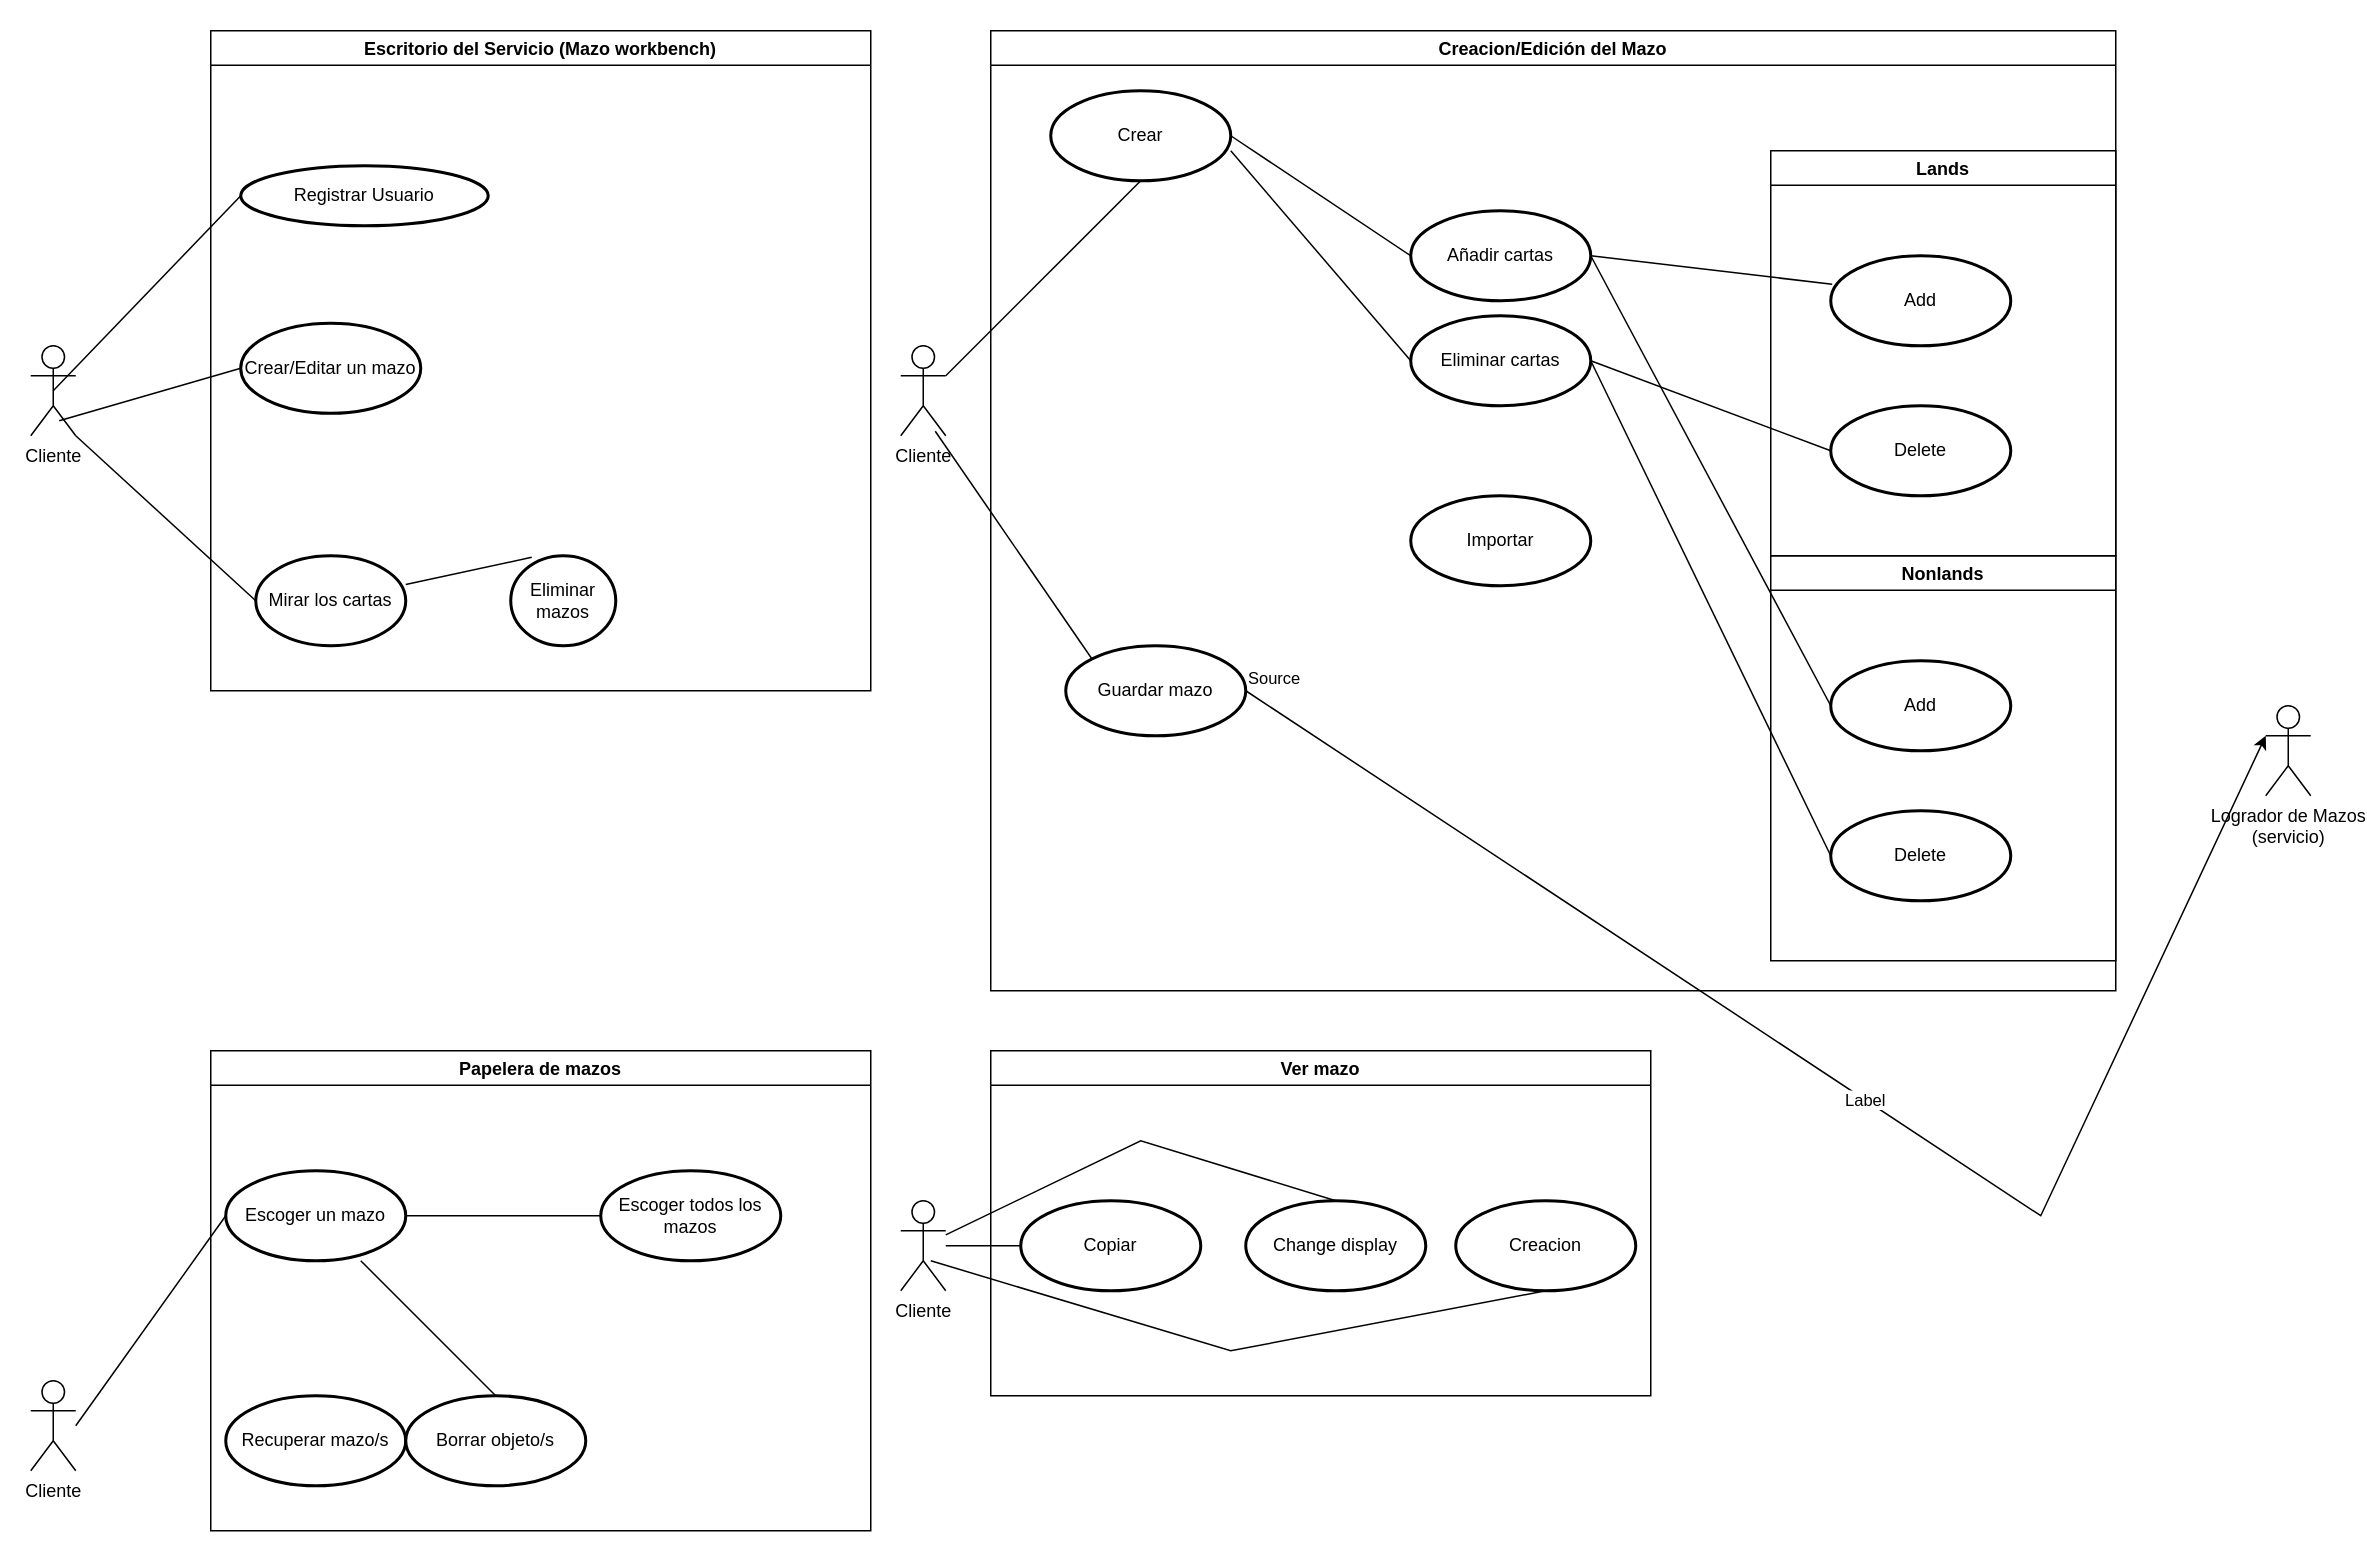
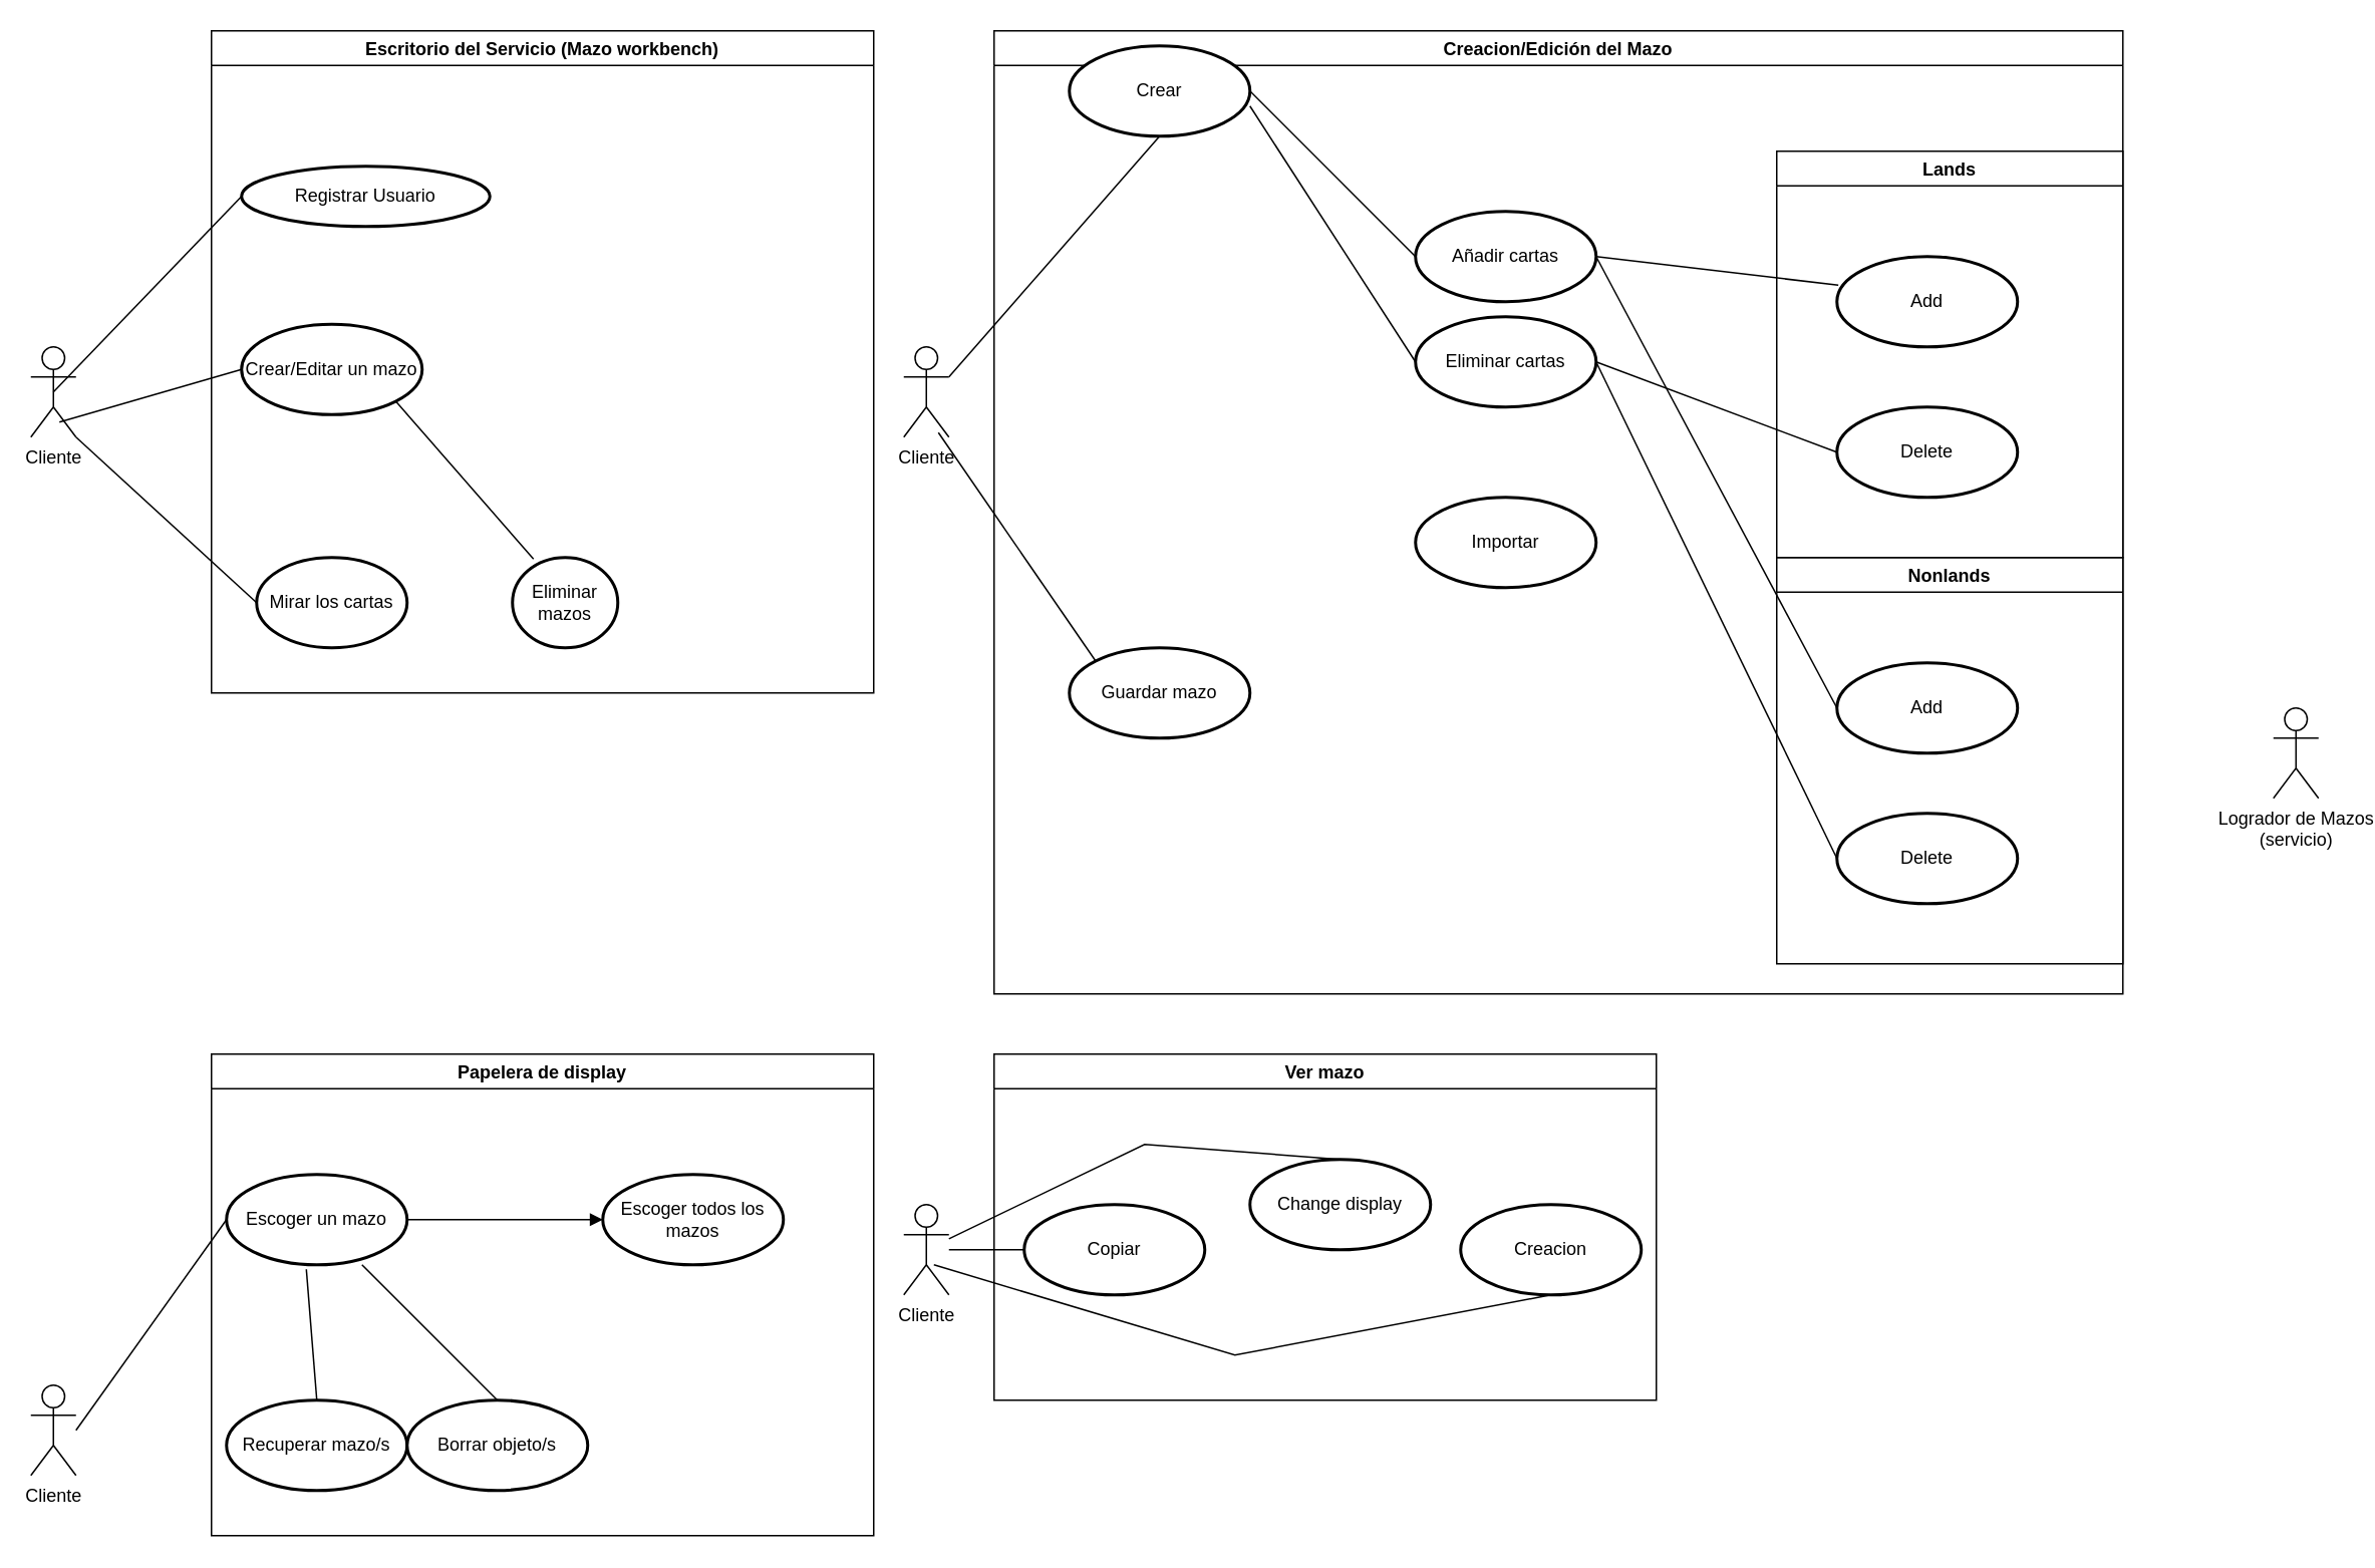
- <mxCell id="20" value="Crear" style="strokeWidth=2;html=1;shape=mxgraph.flowchart.start_1;whiteSpace=wrap;" parent="18" vertex="1"><mxGeometry x="40" y="40" width="120" height="60" as="geometry" /></mxCell>
+ <mxCell id="20" value="Crear" style="strokeWidth=2;html=1;shape=mxgraph.flowchart.start_1;whiteSpace=wrap;" parent="18" vertex="1"><mxGeometry x="50" y="10" width="120" height="60" as="geometry" /></mxCell>
- <mxCell id="17" value="" style="endArrow=none;html=1;rounded=0;exitX=0.2;exitY=0.017;exitDx=0;exitDy=0;exitPerimeter=0;" edge="1" parent="12" source="15" target="16"><mxGeometry width="50" height="50" relative="1" as="geometry"><mxPoint x="230" y="350" as="sourcePoint" /><mxPoint x="280" y="300" as="targetPoint" /></mxGeometry></mxCell>
+ <mxCell id="17" value="" style="endArrow=none;html=1;rounded=0;entryX=0.855;entryY=0.855;entryDx=0;entryDy=0;entryPerimeter=0;exitX=0.2;exitY=0.017;exitDx=0;exitDy=0;exitPerimeter=0;" edge="1" parent="12" source="15" target="14"><mxGeometry width="50" height="50" relative="1" as="geometry"><mxPoint x="230" y="350" as="sourcePoint" /><mxPoint x="280" y="300" as="targetPoint" /></mxGeometry></mxCell>
- <mxCell id="4" value="Papelera de mazos" style="swimlane;" parent="1" vertex="1"><mxGeometry x="140" y="700" width="440" height="320" as="geometry" /></mxCell>
+ <mxCell id="4" value="Papelera de display" style="swimlane;" parent="1" vertex="1"><mxGeometry x="140" y="700" width="440" height="320" as="geometry" /></mxCell>
- <mxCell id="52" value="" style="endArrow=classic;html=1;rounded=0;exitX=1;exitY=0.5;exitDx=0;exitDy=0;exitPerimeter=0;entryX=0;entryY=0.333;entryDx=0;entryDy=0;entryPerimeter=0;" edge="1" parent="1" source="19" target="3"><mxGeometry relative="1" as="geometry"><mxPoint x="1070" y="580" as="sourcePoint" /><mxPoint x="1230" y="580" as="targetPoint" /><Array as="points"><mxPoint x="1360" y="810" /></Array></mxGeometry></mxCell>
- <mxCell id="53" value="Label" style="edgeLabel;resizable=0;html=1;;align=center;verticalAlign=middle;" connectable="0" vertex="1" parent="52"><mxGeometry relative="1" as="geometry" /></mxCell>
- <mxCell id="54" value="Source" style="edgeLabel;resizable=0;html=1;;align=left;verticalAlign=bottom;" connectable="0" vertex="1" parent="52"><mxGeometry x="-1" relative="1" as="geometry" /></mxCell>
- <mxCell id="9" value="" style="endArrow=none;html=1;rounded=0;entryX=0;entryY=0.5;entryDx=0;entryDy=0;entryPerimeter=0;exitX=1;exitY=0.5;exitDx=0;exitDy=0;exitPerimeter=0;" edge="1" parent="4" source="8" target="6"><mxGeometry width="50" height="50" relative="1" as="geometry"><mxPoint x="230" y="330" as="sourcePoint" /><mxPoint x="280" y="280" as="targetPoint" /></mxGeometry></mxCell>
+ <mxCell id="9" value="" style="endArrow=block;html=1;rounded=0;entryX=0;entryY=0.5;entryDx=0;entryDy=0;entryPerimeter=0;exitX=1;exitY=0.5;exitDx=0;exitDy=0;exitPerimeter=0;" edge="1" parent="4" source="8" target="6"><mxGeometry width="50" height="50" relative="1" as="geometry"><mxPoint x="230" y="330" as="sourcePoint" /><mxPoint x="280" y="280" as="targetPoint" /></mxGeometry></mxCell>
- <mxCell id="39" value="Change display" style="strokeWidth=2;html=1;shape=mxgraph.flowchart.start_1;whiteSpace=wrap;" vertex="1" parent="36"><mxGeometry x="170" y="100" width="120" height="60" as="geometry" /></mxCell>
+ <mxCell id="39" value="Change display" style="strokeWidth=2;html=1;shape=mxgraph.flowchart.start_1;whiteSpace=wrap;" vertex="1" parent="36"><mxGeometry x="170" y="70" width="120" height="60" as="geometry" /></mxCell>
+ <mxCell id="10" value="" style="endArrow=none;html=1;rounded=0;entryX=0.442;entryY=1.05;entryDx=0;entryDy=0;entryPerimeter=0;exitX=0.5;exitY=0;exitDx=0;exitDy=0;exitPerimeter=0;" edge="1" parent="4" source="5" target="8"><mxGeometry width="50" height="50" relative="1" as="geometry"><mxPoint x="230" y="330" as="sourcePoint" /><mxPoint x="280" y="280" as="targetPoint" /></mxGeometry></mxCell>
